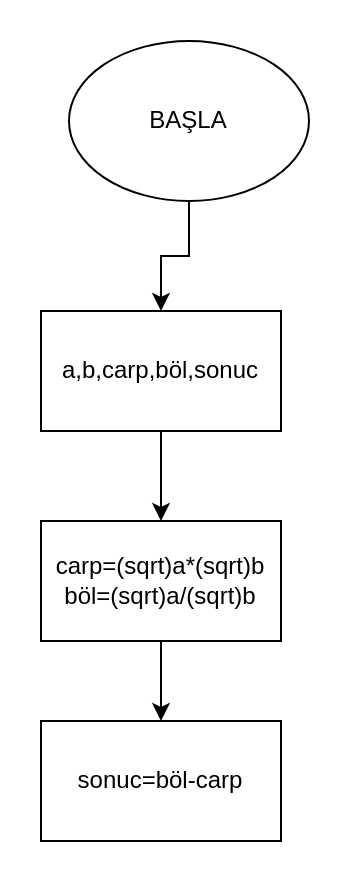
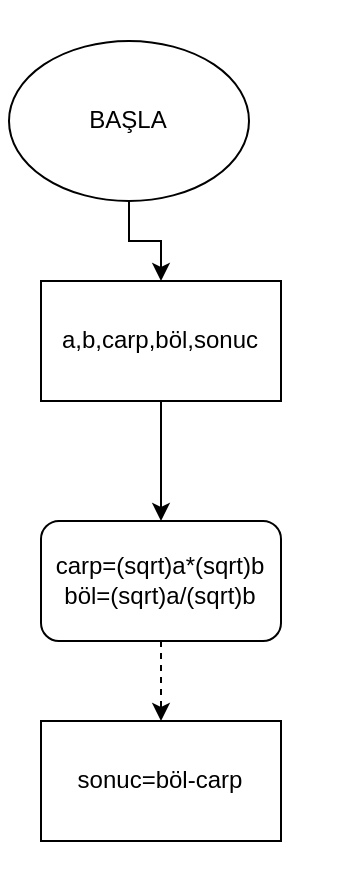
- <mxCell id="3" value="BAŞLA" style="ellipse;whiteSpace=wrap;html=1;" parent="1" vertex="1"><mxGeometry x="34" y="20" width="120" height="80" as="geometry" /></mxCell>
+ <mxCell id="3" value="BAŞLA" style="ellipse;whiteSpace=wrap;html=1;" parent="1" vertex="1"><mxGeometry x="4" y="20" width="120" height="80" as="geometry" /></mxCell>
- <mxCell id="5" value="a,b,carp,böl,sonuc" style="rounded=0;whiteSpace=wrap;html=1;" parent="1" vertex="1"><mxGeometry x="20" y="155" width="120" height="60" as="geometry" /></mxCell>
+ <mxCell id="5" value="a,b,carp,böl,sonuc" style="rounded=0;whiteSpace=wrap;html=1;" parent="1" vertex="1"><mxGeometry x="20" y="140" width="120" height="60" as="geometry" /></mxCell>
- <mxCell id="8" value="carp=(sqrt)a*(sqrt)b&lt;br&gt;böl=(sqrt)a/(sqrt)b" style="rounded=0;whiteSpace=wrap;html=1;" parent="1" vertex="1"><mxGeometry x="20" y="260" width="120" height="60" as="geometry" /></mxCell>
+ <mxCell id="8" value="carp=(sqrt)a*(sqrt)b&lt;br&gt;böl=(sqrt)a/(sqrt)b" style="whiteSpace=wrap;html=1;rounded=1;" parent="1" vertex="1"><mxGeometry x="20" y="260" width="120" height="60" as="geometry" /></mxCell>
- <mxCell id="7" value="" style="edgeStyle=orthogonalEdgeStyle;rounded=0;orthogonalLoop=1;jettySize=auto;html=1;" parent="1" source="8" target="9" edge="1"><mxGeometry relative="1" as="geometry" /></mxCell>
+ <mxCell id="7" value="" style="edgeStyle=orthogonalEdgeStyle;rounded=0;orthogonalLoop=1;jettySize=auto;html=1;dashed=1;" parent="1" source="8" target="9" edge="1"><mxGeometry relative="1" as="geometry" /></mxCell>
